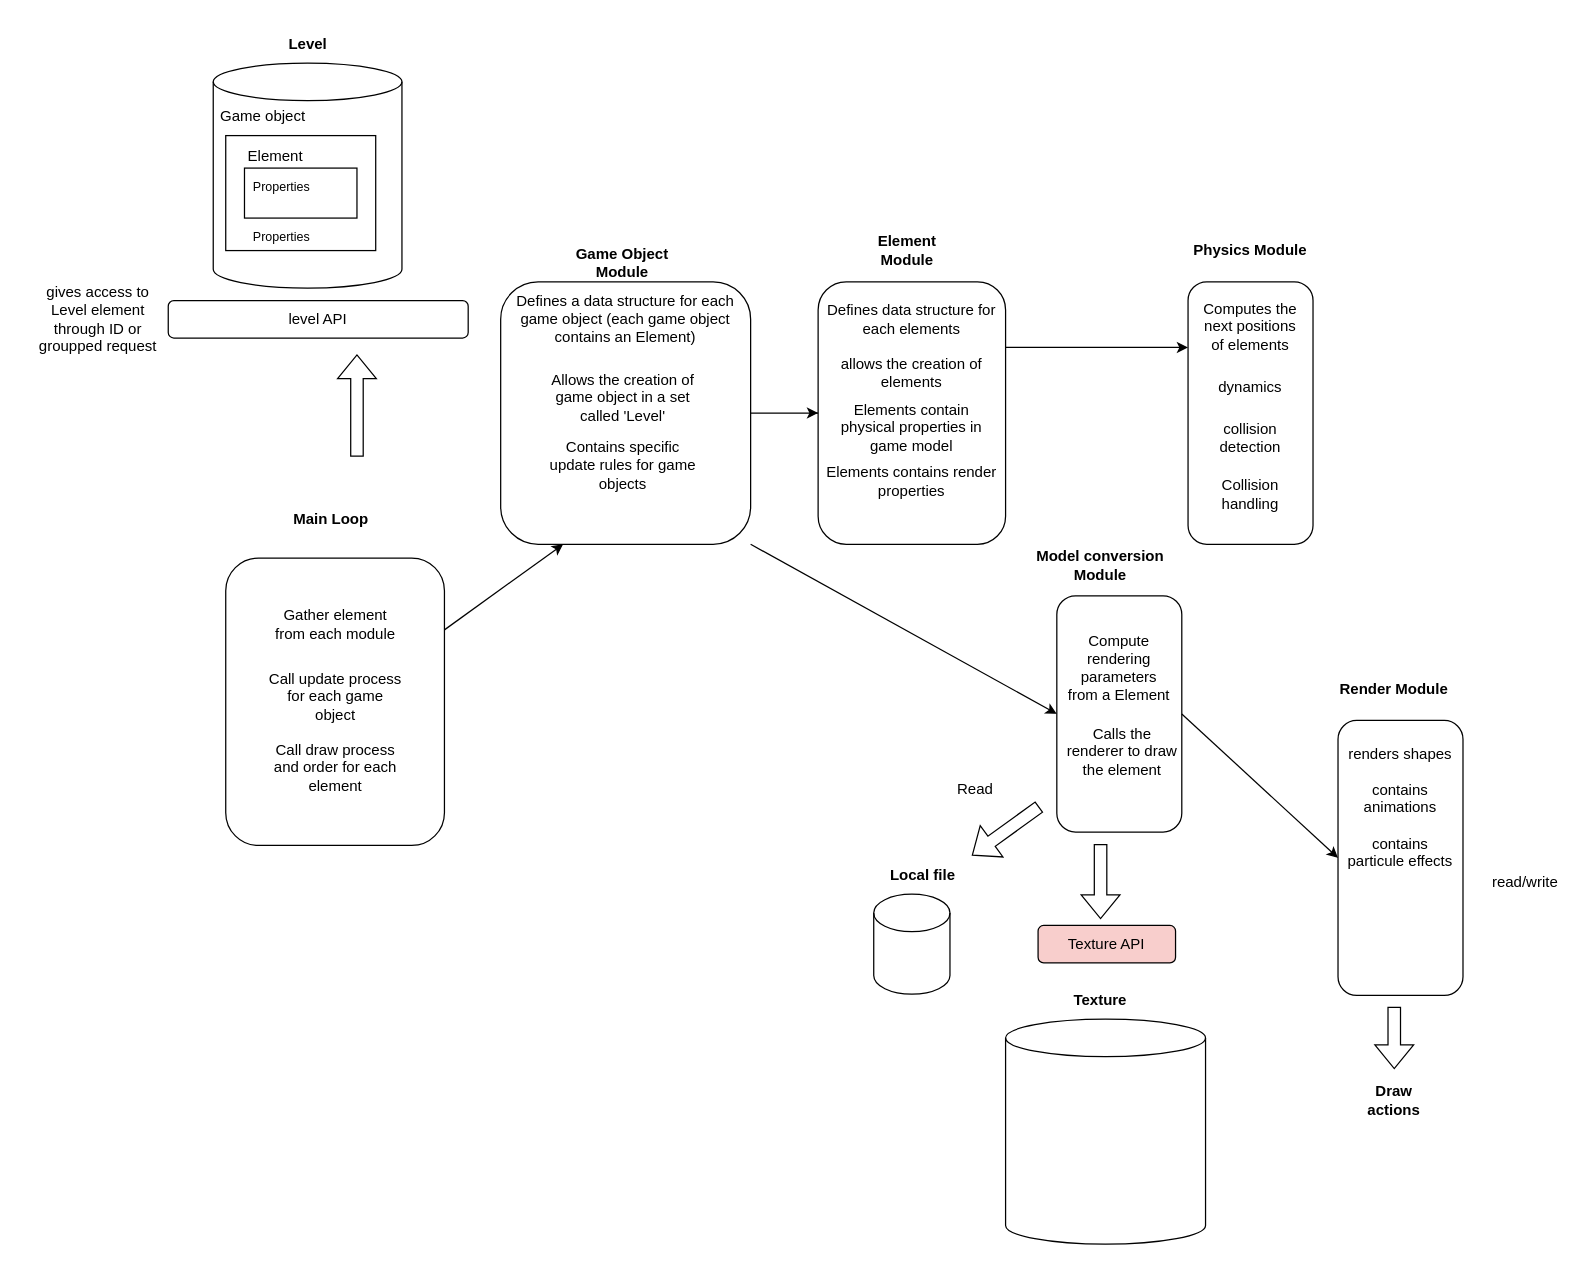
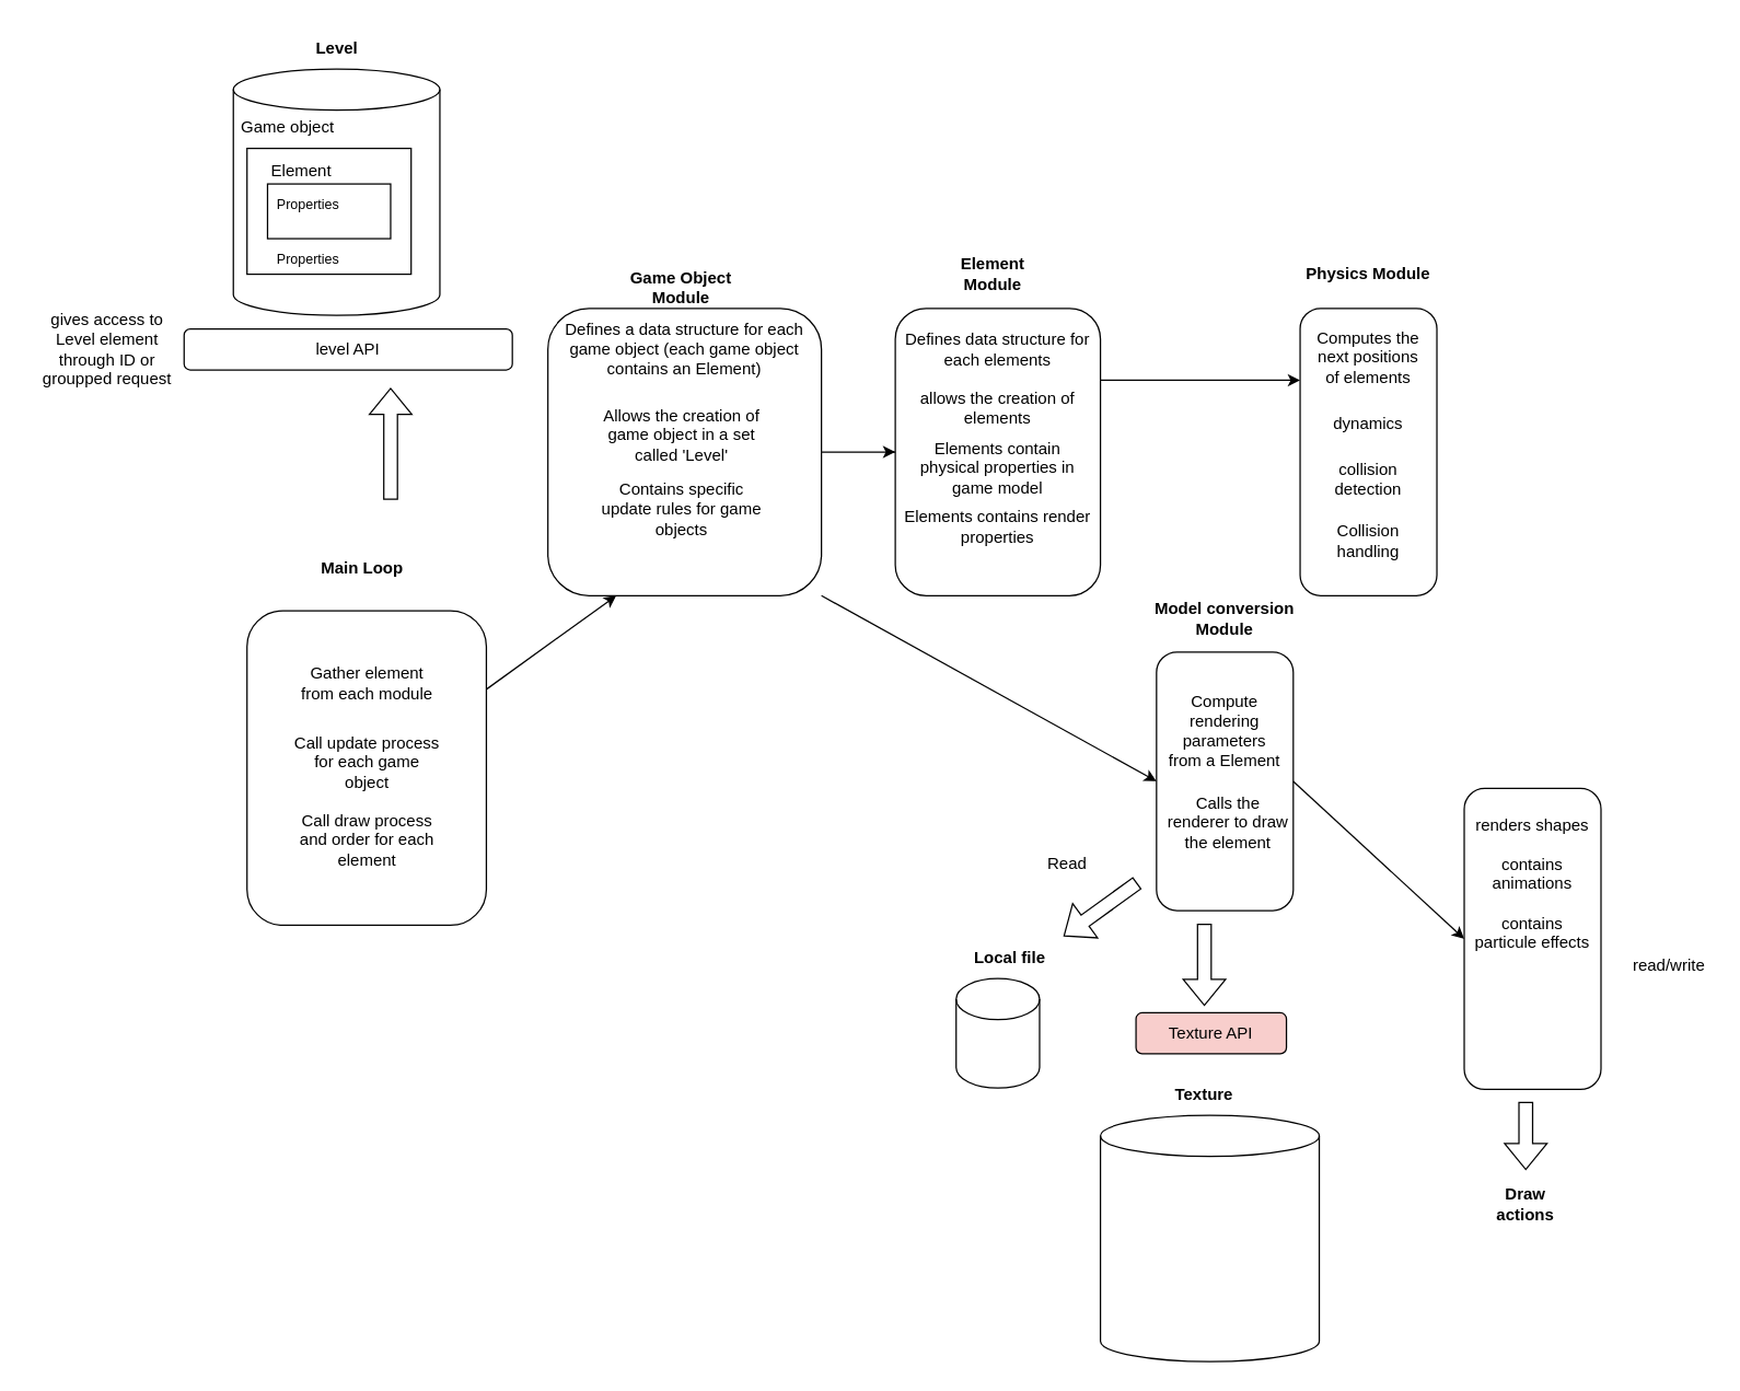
- <mxCell id="14" value="Model conversion Module" style="text;html=1;strokeColor=none;fillColor=none;align=center;verticalAlign=middle;whiteSpace=wrap;rounded=0;fontStyle=1" parent="1" vertex="1"><mxGeometry x="825" y="436.75" width="110" height="30" as="geometry" /></mxCell>
+ <mxCell id="14" value="Model conversion Module" style="text;html=1;strokeColor=none;fillColor=none;align=center;verticalAlign=middle;whiteSpace=wrap;rounded=0;fontStyle=1" parent="1" vertex="1"><mxGeometry x="840" y="436.75" width="110" height="30" as="geometry" /></mxCell>
- <mxCell id="17" value="Render Module" style="text;html=1;strokeColor=none;fillColor=none;align=center;verticalAlign=middle;whiteSpace=wrap;rounded=0;fontStyle=1" parent="1" vertex="1"><mxGeometry x="1060" y="536" width="110" height="30" as="geometry" /></mxCell>
